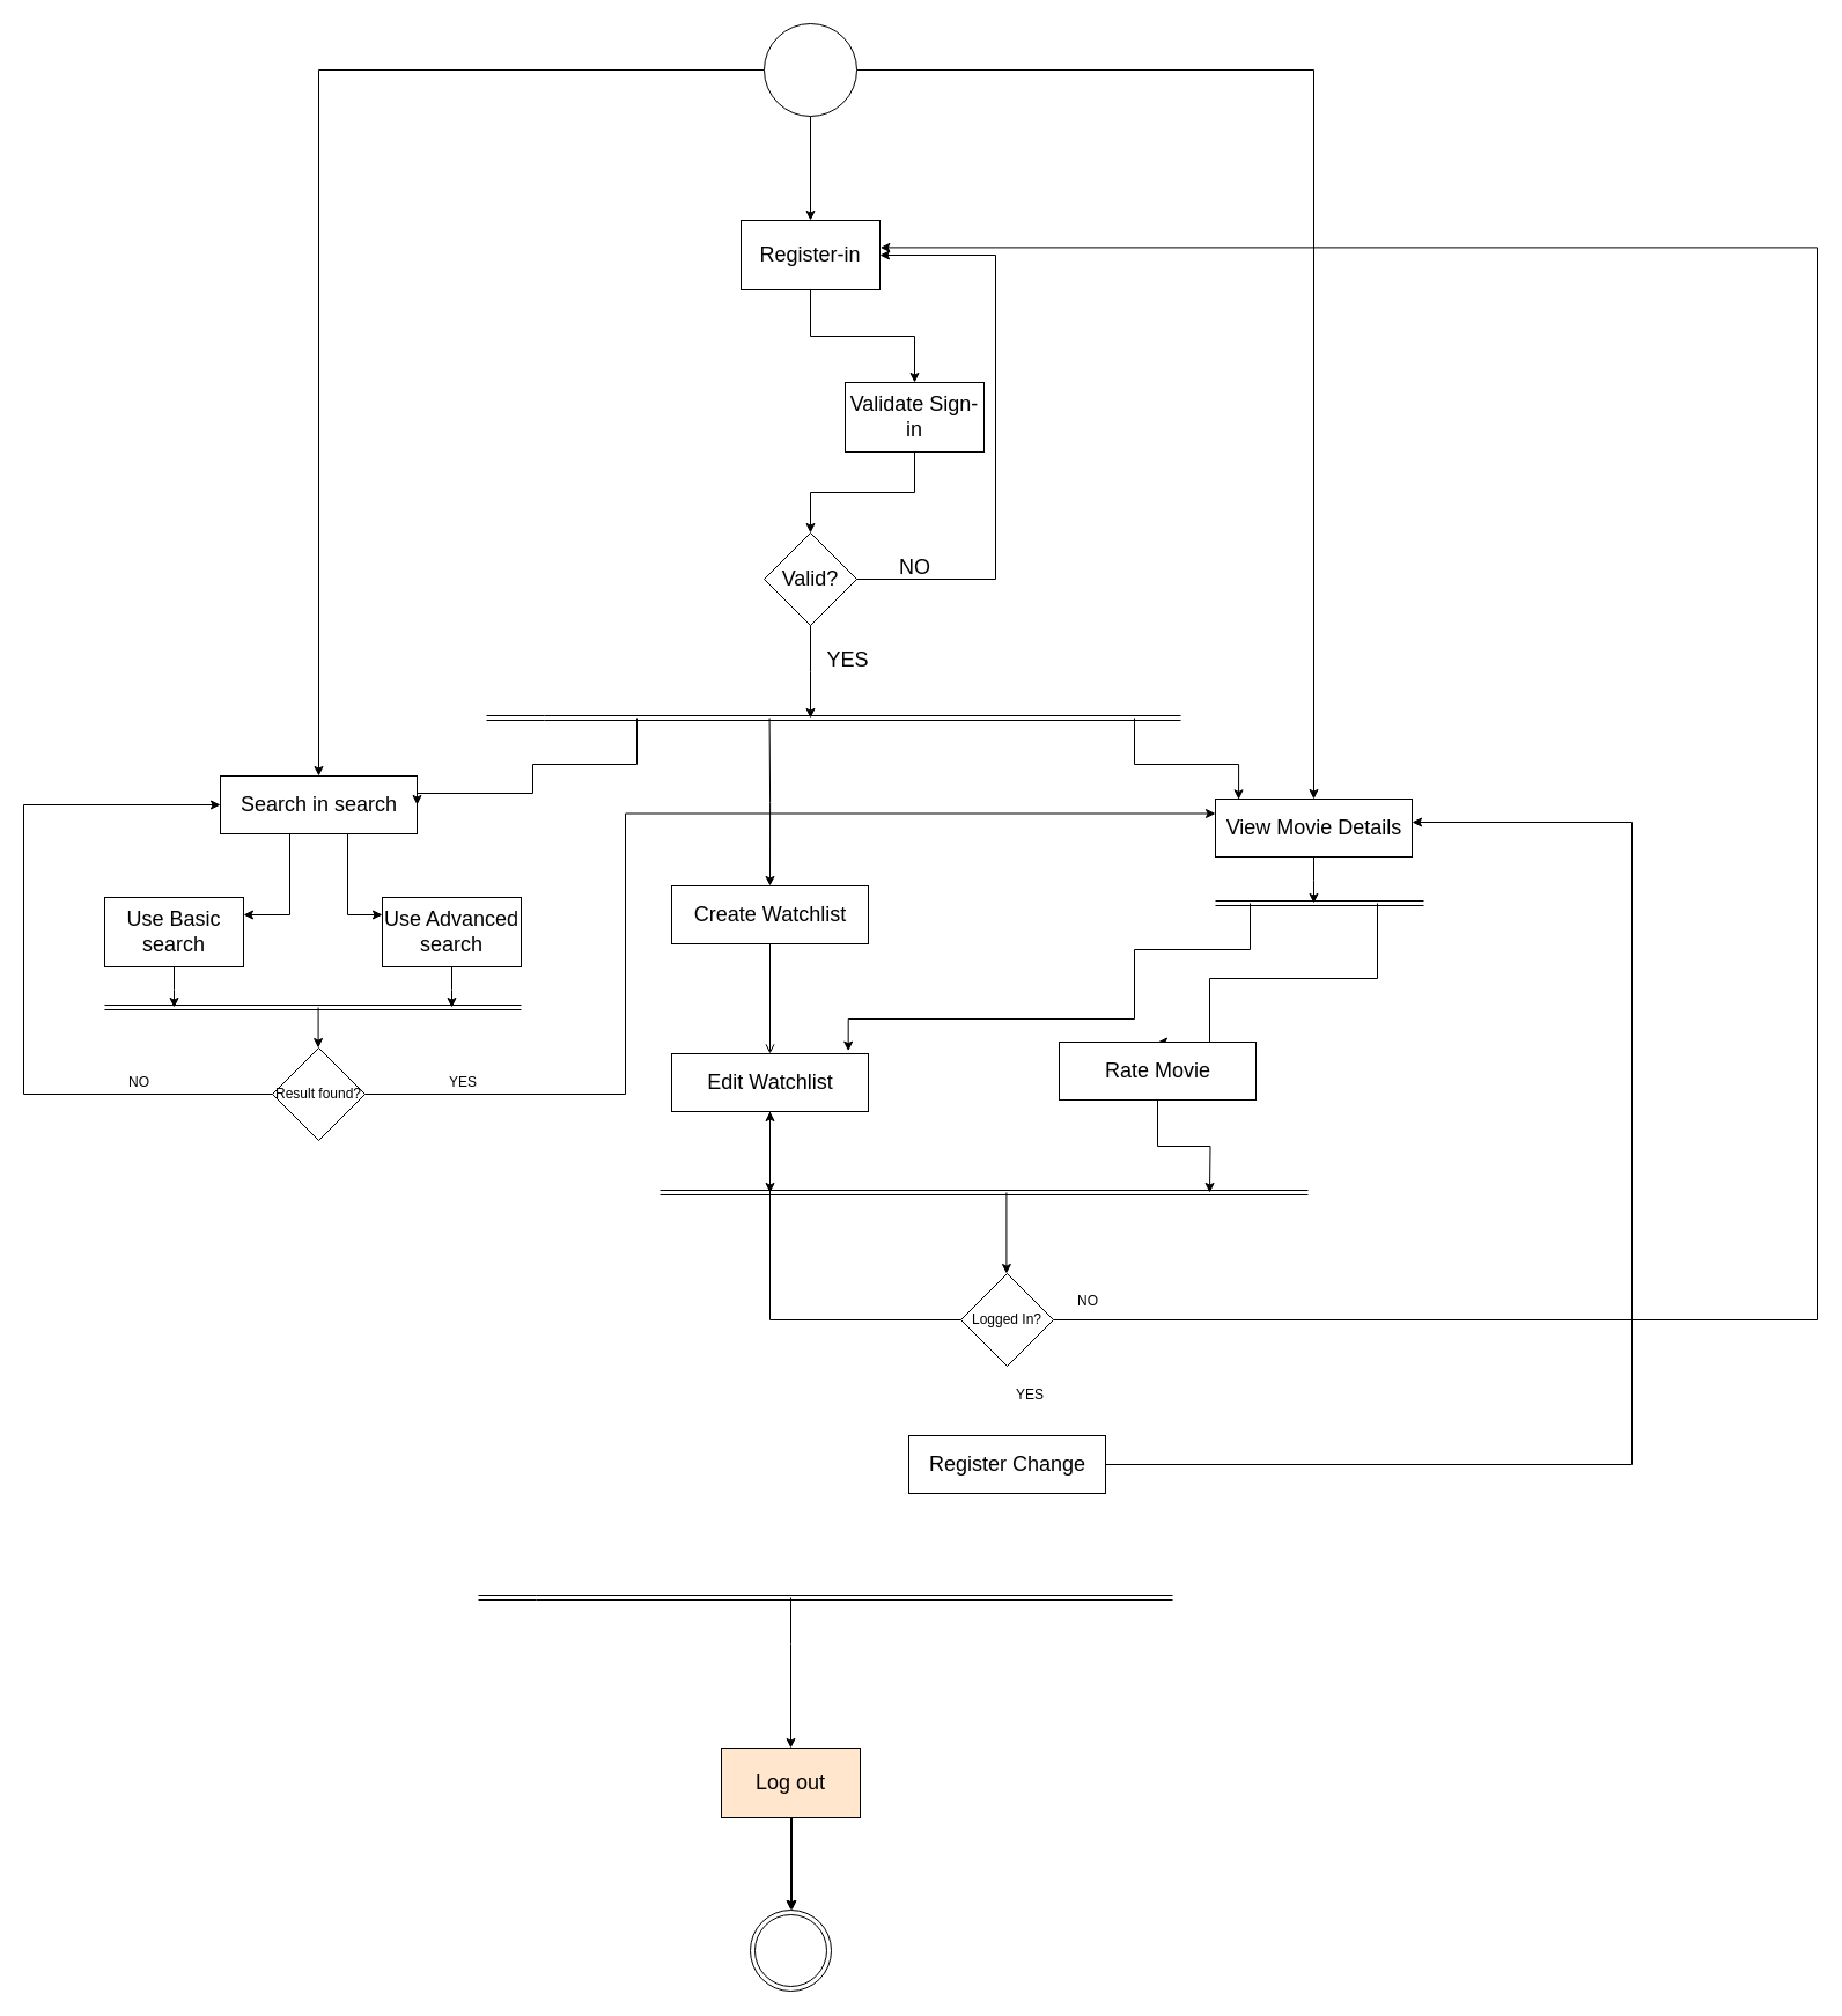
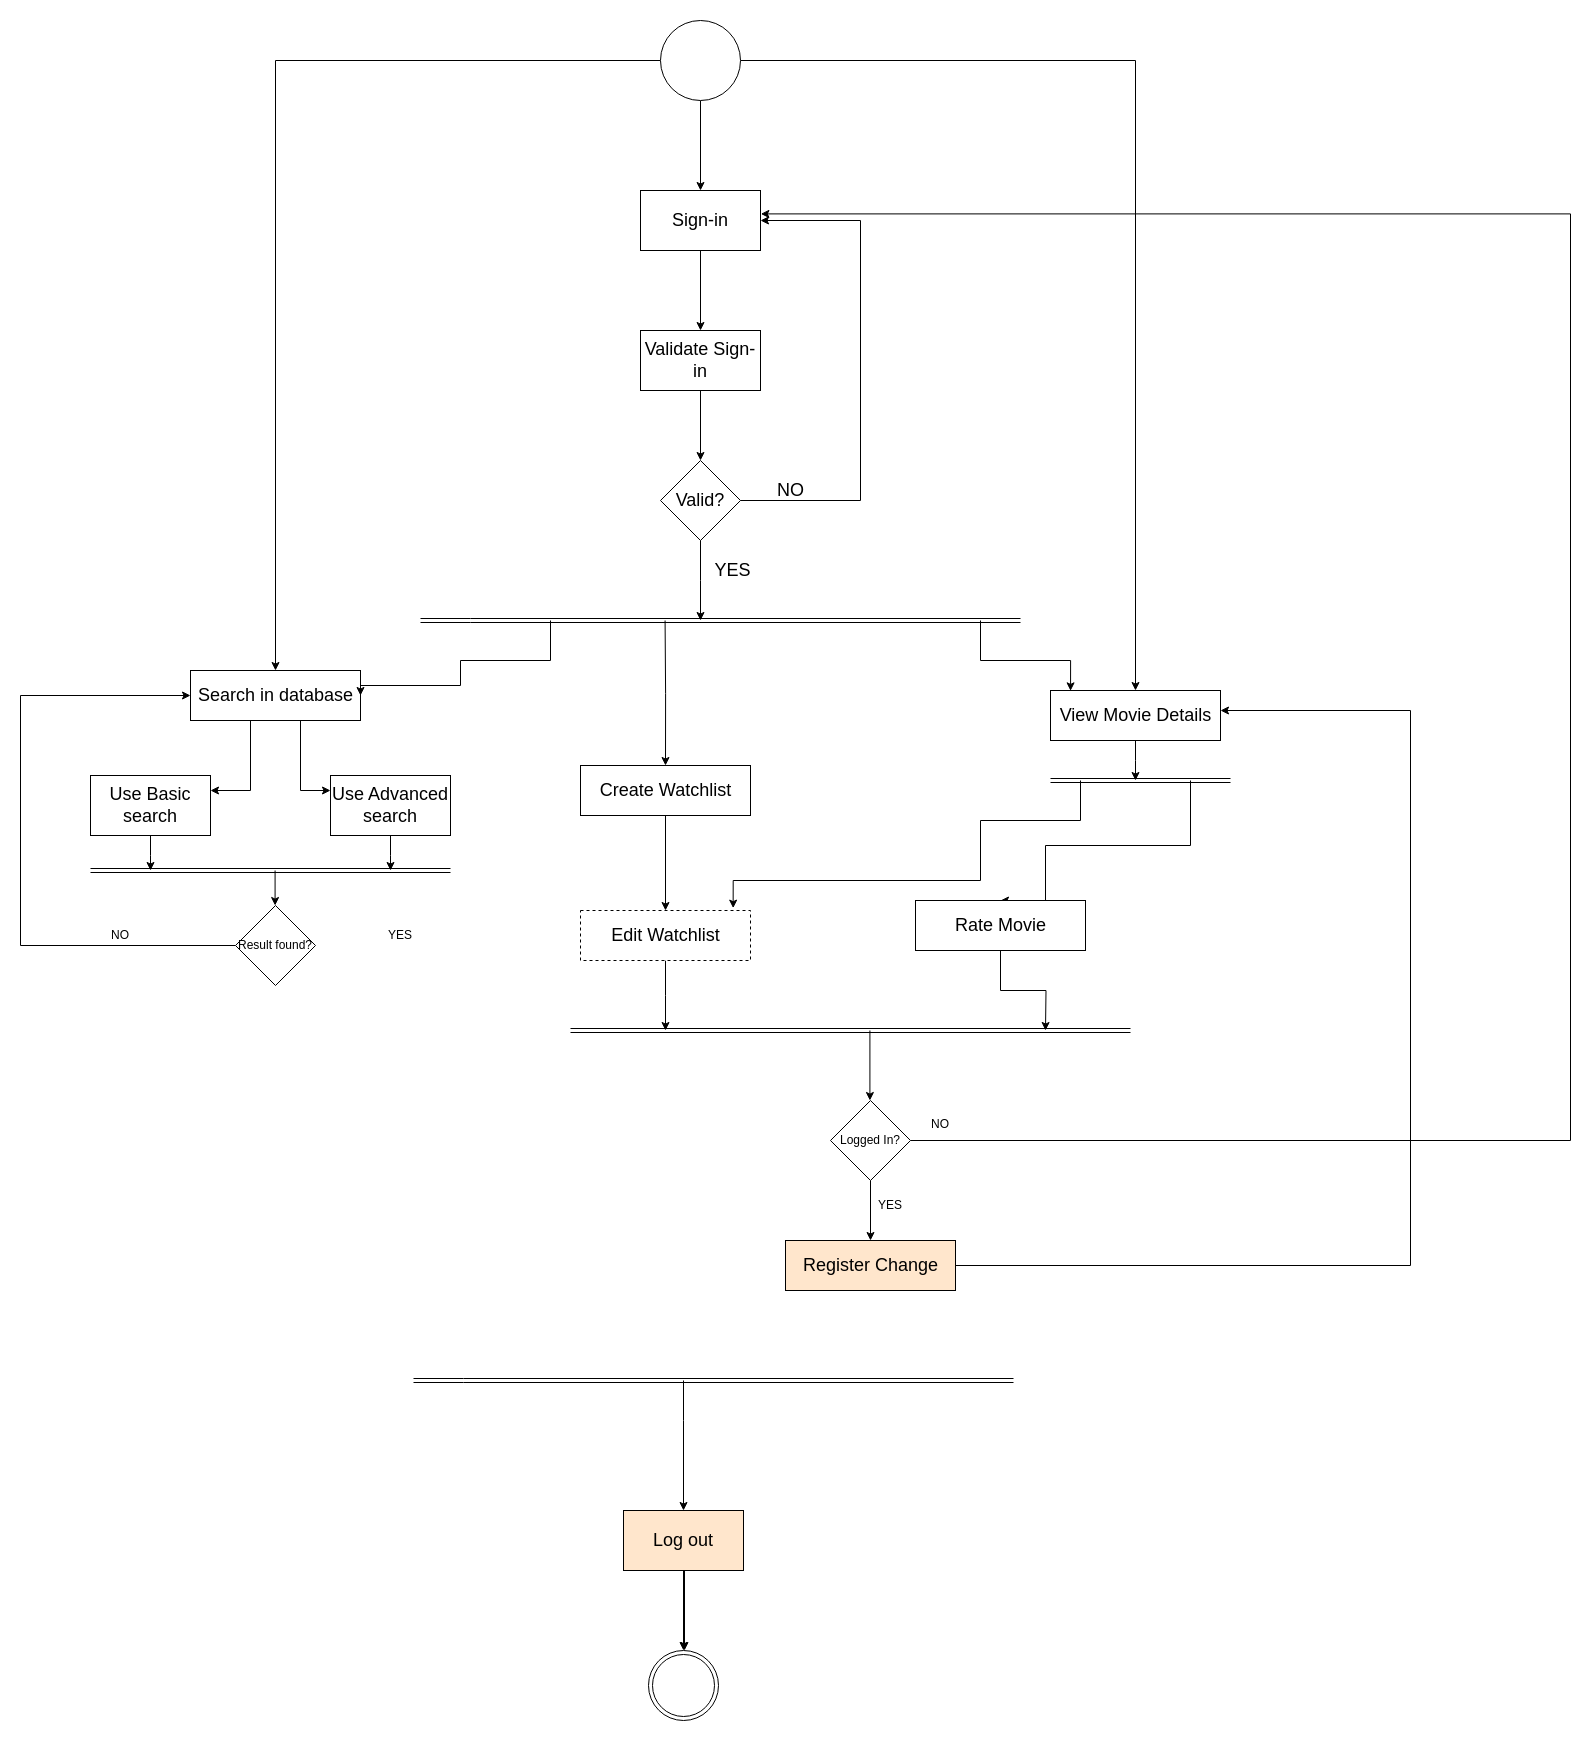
- <mxCell id="7" value="&lt;span style=&quot;font-size: 18px&quot;&gt;Register-in&lt;br&gt;&lt;/span&gt;" style="whiteSpace=wrap;html=1;fillColor=none;" parent="1" vertex="1"><mxGeometry x="640" y="190" width="120" height="60" as="geometry" /></mxCell>
+ <mxCell id="7" value="&lt;span style=&quot;font-size: 18px&quot;&gt;Sign-in&lt;br&gt;&lt;/span&gt;" style="whiteSpace=wrap;html=1;fillColor=none;" parent="1" vertex="1"><mxGeometry x="640" y="190" width="120" height="60" as="geometry" /></mxCell>
- <mxCell id="9" value="&lt;font style=&quot;font-size: 18px&quot;&gt;Validate Sign-in&lt;/font&gt;" style="whiteSpace=wrap;html=1;fillColor=none;" parent="1" vertex="1"><mxGeometry x="730" y="330" width="120" height="60" as="geometry" /></mxCell>
+ <mxCell id="9" value="&lt;font style=&quot;font-size: 18px&quot;&gt;Validate Sign-in&lt;/font&gt;" style="whiteSpace=wrap;html=1;fillColor=none;" parent="1" vertex="1"><mxGeometry x="640" y="330" width="120" height="60" as="geometry" /></mxCell>
- <mxCell id="23" value="Search in search" style="html=1;fontSize=18;" parent="1" vertex="1"><mxGeometry x="190" y="670" width="170" height="50" as="geometry" /></mxCell>
+ <mxCell id="23" value="Search in database" style="html=1;fontSize=18;" parent="1" vertex="1"><mxGeometry x="190" y="670" width="170" height="50" as="geometry" /></mxCell>
- <mxCell id="43" style="edgeStyle=orthogonalEdgeStyle;rounded=0;orthogonalLoop=1;jettySize=auto;html=1;entryX=0;entryY=0.25;entryDx=0;entryDy=0;" parent="1" source="44" target="30" edge="1"><mxGeometry relative="1" as="geometry"><mxPoint x="570" y="700" as="targetPoint" /><Array as="points"><mxPoint x="540" y="945" /><mxPoint x="540" y="703" /></Array></mxGeometry></mxCell>
- <mxCell id="31" style="edgeStyle=orthogonalEdgeStyle;rounded=0;orthogonalLoop=1;jettySize=auto;html=1;entryX=0.5;entryY=0;entryDx=0;entryDy=0;endArrow=open;" parent="1" source="32" target="35" edge="1"><mxGeometry relative="1" as="geometry" /></mxCell>
+ <mxCell id="31" style="edgeStyle=orthogonalEdgeStyle;rounded=0;orthogonalLoop=1;jettySize=auto;html=1;entryX=0.5;entryY=0;entryDx=0;entryDy=0;" parent="1" source="32" target="35" edge="1"><mxGeometry relative="1" as="geometry" /></mxCell>
- <mxCell id="35" value="Edit Watchlist" style="html=1;fontSize=18;" parent="1" vertex="1"><mxGeometry x="580" y="910" width="170" height="50" as="geometry" /></mxCell>
+ <mxCell id="35" value="Edit Watchlist" style="html=1;fontSize=18;dashed=1;" parent="1" vertex="1"><mxGeometry x="580" y="910" width="170" height="50" as="geometry" /></mxCell>
- <mxCell id="49" style="edgeStyle=orthogonalEdgeStyle;rounded=0;orthogonalLoop=1;jettySize=auto;html=1;" parent="1" source="51" target="35" edge="1"><mxGeometry relative="1" as="geometry" /></mxCell>
+ <mxCell id="49" style="edgeStyle=orthogonalEdgeStyle;rounded=0;orthogonalLoop=1;jettySize=auto;html=1;entryX=0.5;entryY=0;entryDx=0;entryDy=0;" parent="1" source="51" target="55" edge="1"><mxGeometry relative="1" as="geometry" /></mxCell>
- <mxCell id="55" value="Register Change" style="html=1;fontSize=18;" parent="1" vertex="1"><mxGeometry x="785" y="1240" width="170" height="50" as="geometry" /></mxCell>
+ <mxCell id="55" value="Register Change" style="html=1;fontSize=18;fillColor=#ffe6cc;" parent="1" vertex="1"><mxGeometry x="785" y="1240" width="170" height="50" as="geometry" /></mxCell>
